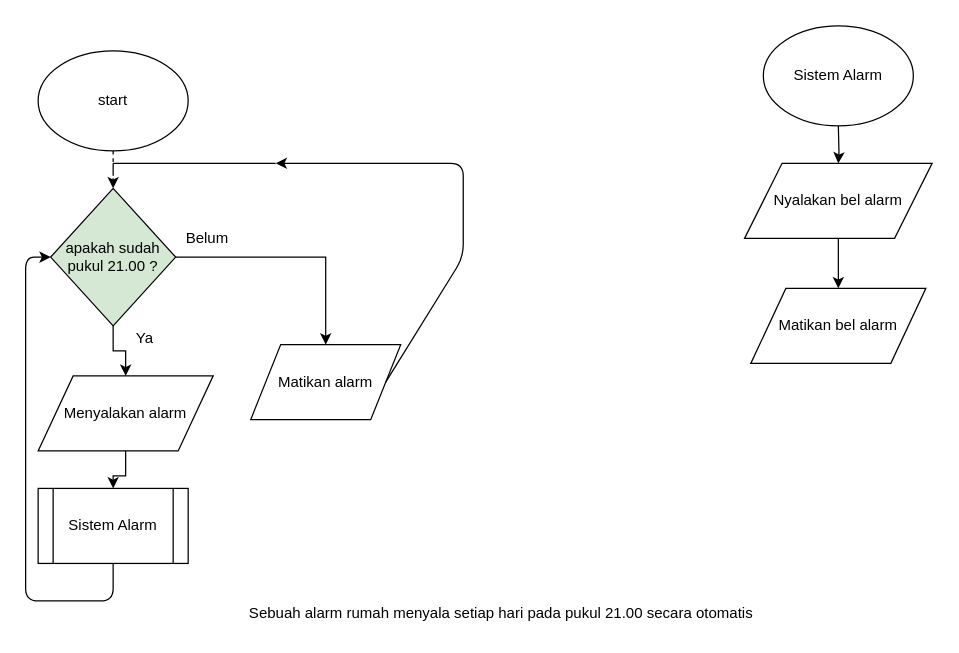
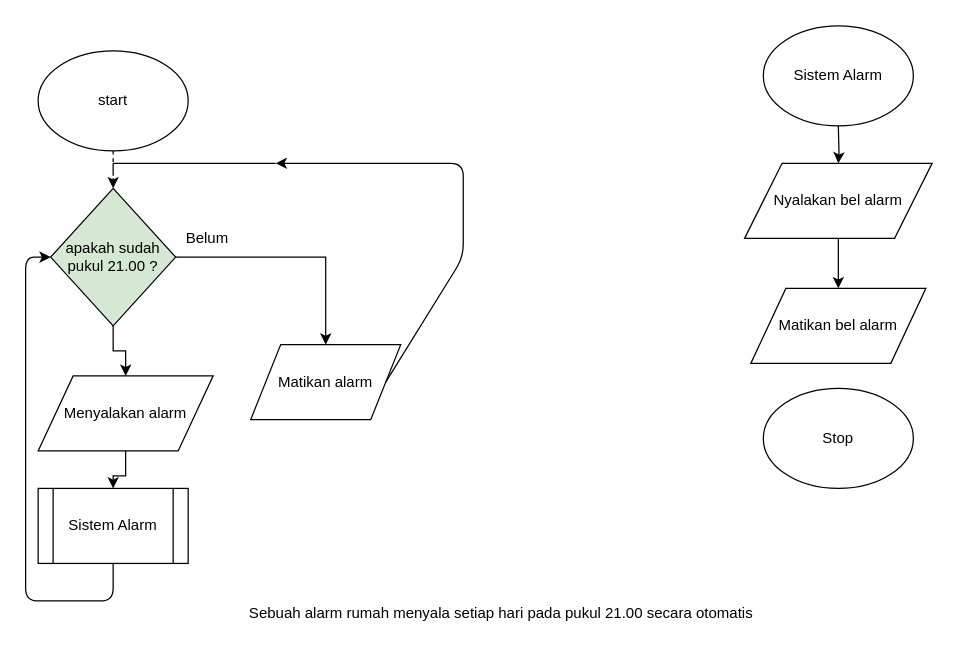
- <mxCell id="11" value="Ya" style="text;html=1;align=center;verticalAlign=middle;resizable=0;points=[];autosize=1;" vertex="1" parent="1"><mxGeometry x="100" y="260" width="30" height="20" as="geometry" /></mxCell>
+ <mxCell id="21" value="Stop" style="ellipse;whiteSpace=wrap;html=1;" vertex="1" parent="1"><mxGeometry x="610" y="310" width="120" height="80" as="geometry" /></mxCell>
